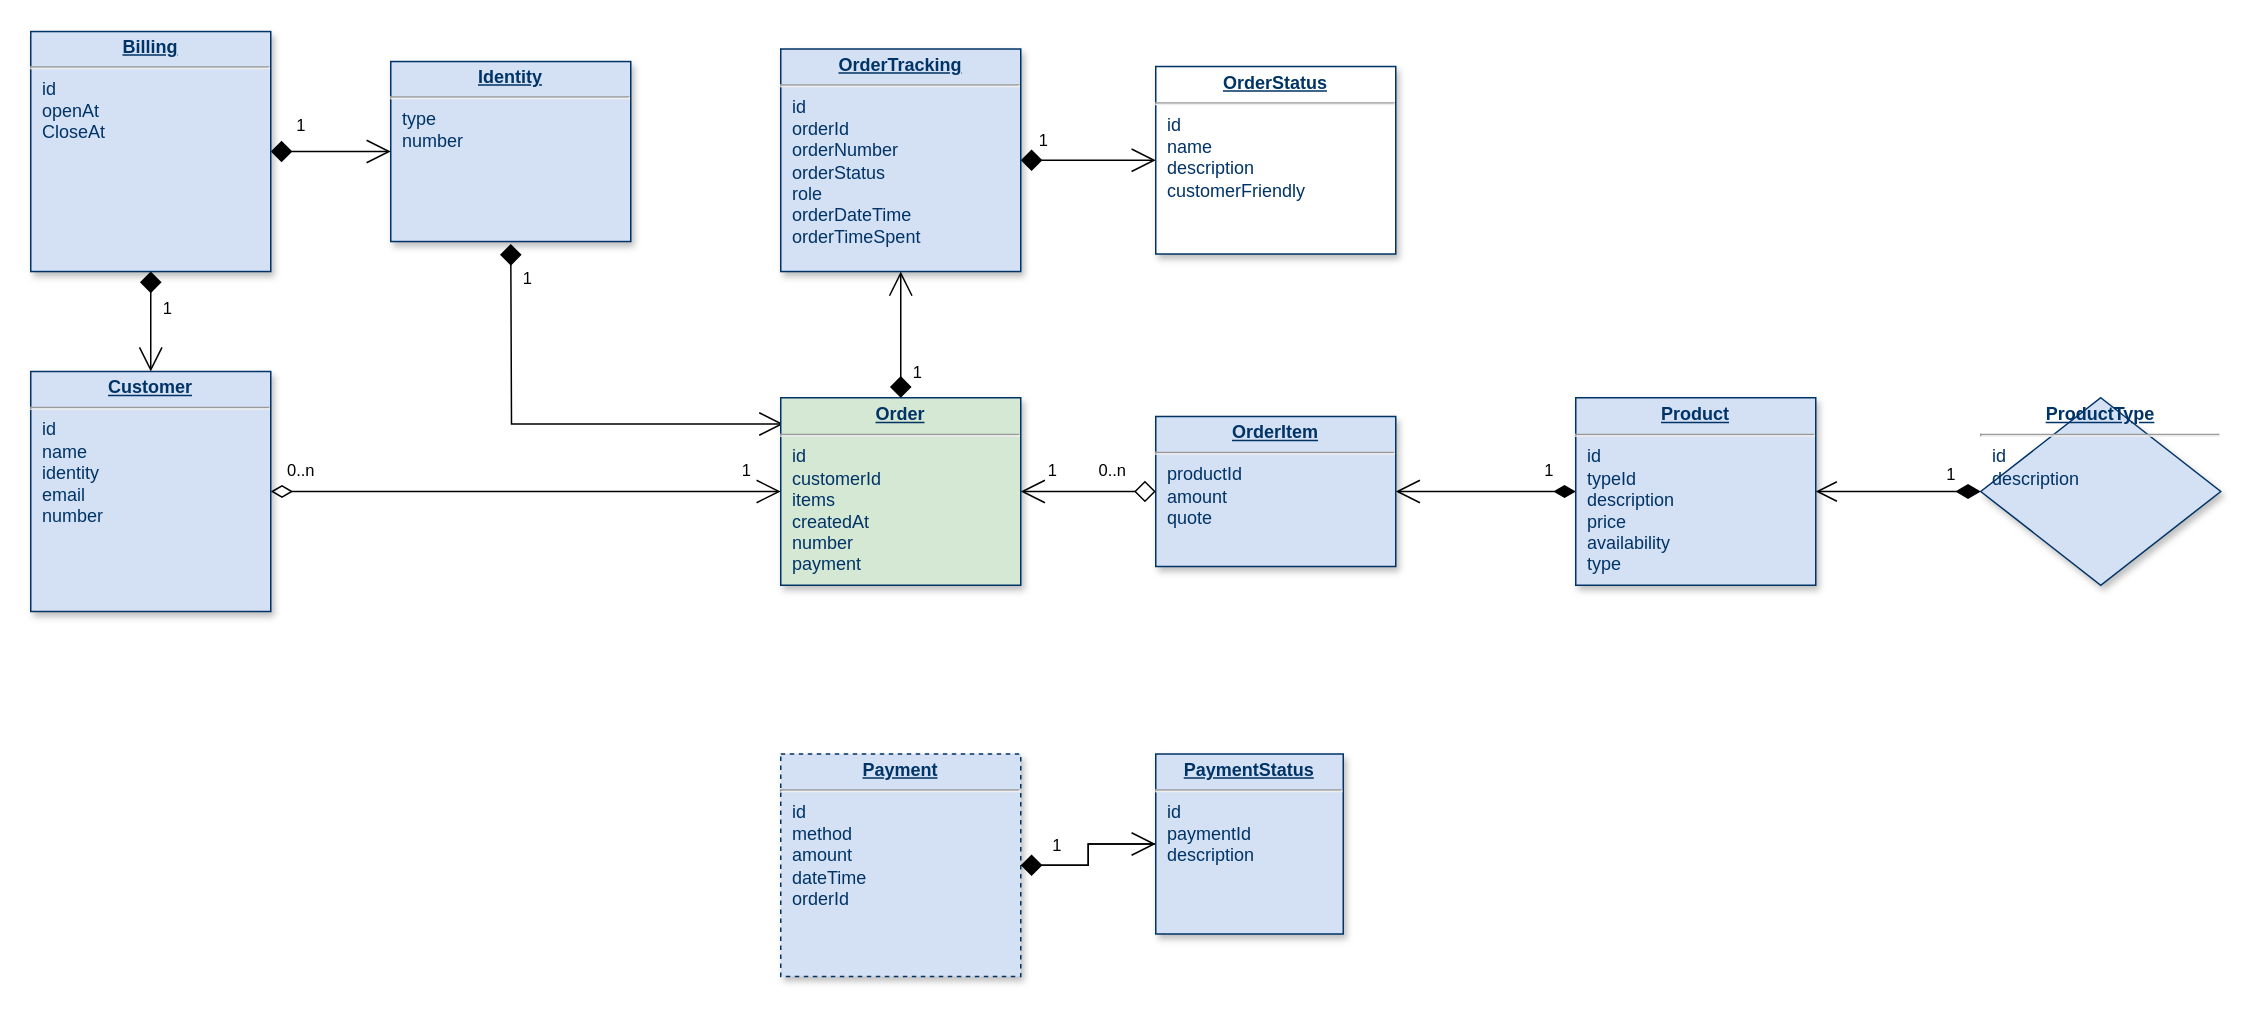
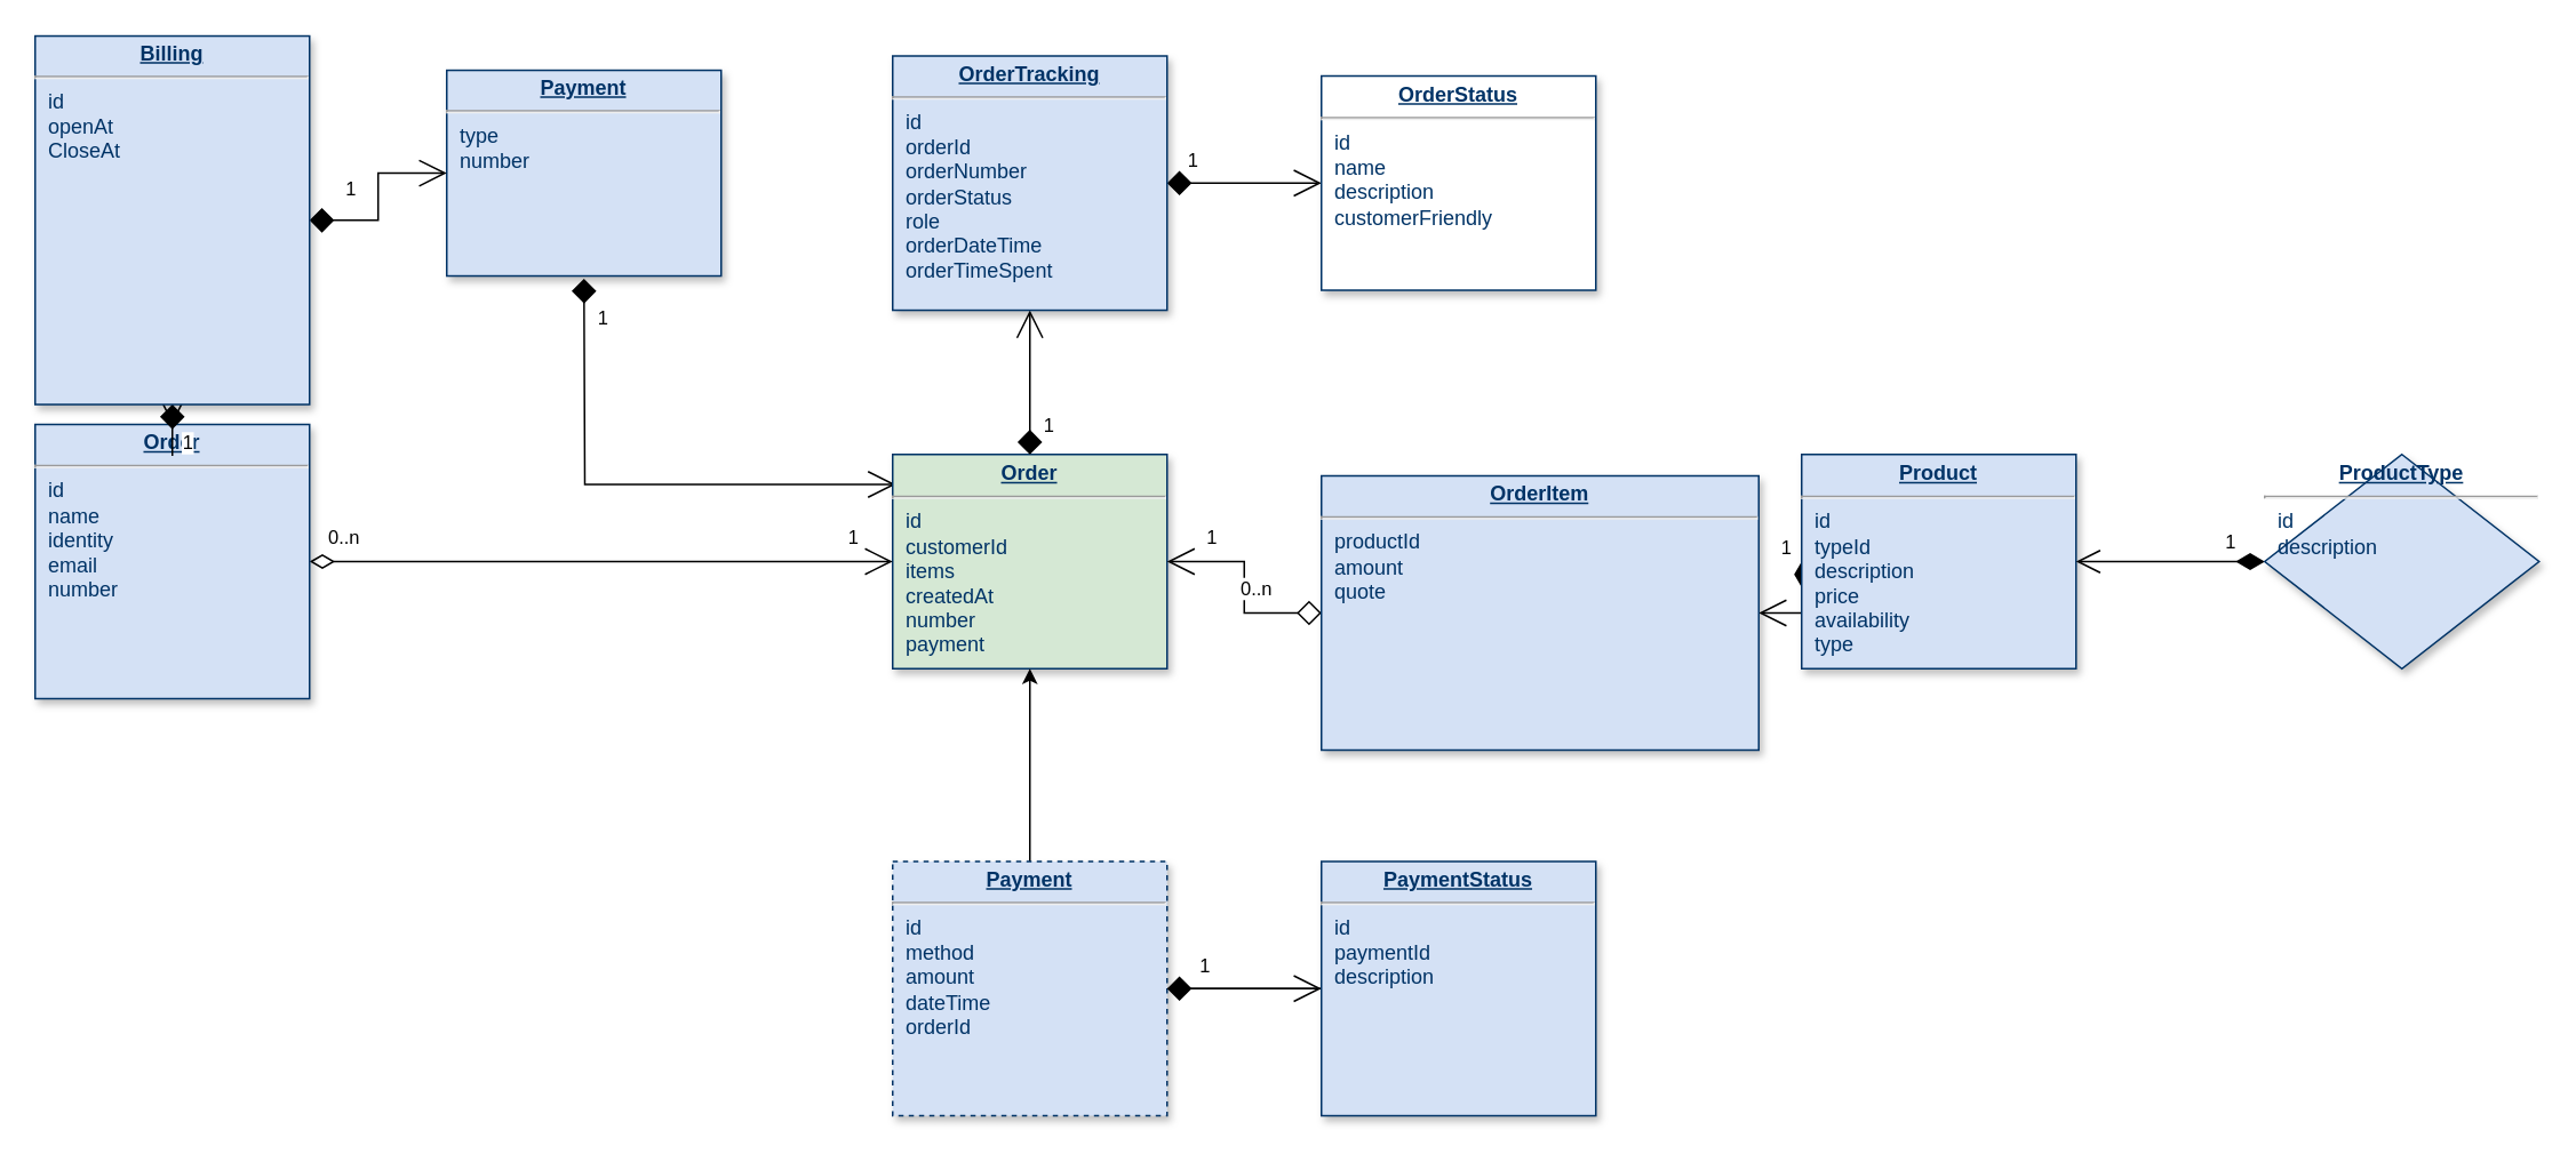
- <mxCell id="4" value="&lt;p style=&quot;margin: 0px; margin-top: 4px; text-align: center; text-decoration: underline;&quot;&gt;&lt;strong&gt;Identity&lt;/strong&gt;&lt;/p&gt;&lt;hr&gt;&lt;p style=&quot;margin: 0px; margin-left: 8px;&quot;&gt;type&lt;br&gt;number&lt;/p&gt;" style="verticalAlign=top;align=left;overflow=fill;fontSize=12;fontFamily=Helvetica;html=1;strokeColor=#003366;shadow=1;fillColor=#D4E1F5;fontColor=#003366" parent="1" vertex="1"><mxGeometry x="260" y="40.36" width="160" height="120" as="geometry" /></mxCell>
+ <mxCell id="4" value="&lt;p style=&quot;margin: 0px; margin-top: 4px; text-align: center; text-decoration: underline;&quot;&gt;&lt;strong&gt;Payment&lt;/strong&gt;&lt;/p&gt;&lt;hr&gt;&lt;p style=&quot;margin: 0px; margin-left: 8px;&quot;&gt;type&lt;br&gt;number&lt;/p&gt;" style="verticalAlign=top;align=left;overflow=fill;fontSize=12;fontFamily=Helvetica;html=1;strokeColor=#003366;shadow=1;fillColor=#D4E1F5;fontColor=#003366" parent="1" vertex="1"><mxGeometry x="260" y="40.36" width="160" height="120" as="geometry" /></mxCell>
- <mxCell id="20" value="&lt;p style=&quot;margin: 0px; margin-top: 4px; text-align: center; text-decoration: underline;&quot;&gt;&lt;b&gt;Billing&lt;/b&gt;&lt;/p&gt;&lt;hr&gt;&lt;p style=&quot;margin: 0px; margin-left: 8px;&quot;&gt;id&lt;/p&gt;&lt;p style=&quot;margin: 0px; margin-left: 8px;&quot;&gt;openAt&lt;/p&gt;&lt;p style=&quot;margin: 0px; margin-left: 8px;&quot;&gt;CloseAt&lt;/p&gt;" style="verticalAlign=top;align=left;overflow=fill;fontSize=12;fontFamily=Helvetica;html=1;strokeColor=#003366;shadow=1;fillColor=#D4E1F5;fontColor=#003366" parent="1" vertex="1"><mxGeometry x="20" y="20.36" width="160" height="160" as="geometry" /></mxCell>
+ <mxCell id="20" value="&lt;p style=&quot;margin: 0px; margin-top: 4px; text-align: center; text-decoration: underline;&quot;&gt;&lt;b&gt;Billing&lt;/b&gt;&lt;/p&gt;&lt;hr&gt;&lt;p style=&quot;margin: 0px; margin-left: 8px;&quot;&gt;id&lt;/p&gt;&lt;p style=&quot;margin: 0px; margin-left: 8px;&quot;&gt;openAt&lt;/p&gt;&lt;p style=&quot;margin: 0px; margin-left: 8px;&quot;&gt;CloseAt&lt;/p&gt;" style="verticalAlign=top;align=left;overflow=fill;fontSize=12;fontFamily=Helvetica;html=1;strokeColor=#003366;shadow=1;fillColor=#D4E1F5;fontColor=#003366" parent="1" vertex="1"><mxGeometry x="20" y="20.36" width="160" height="215" as="geometry" /></mxCell>
- <mxCell id="9" value="&lt;p style=&quot;margin: 0px; margin-top: 4px; text-align: center; text-decoration: underline;&quot;&gt;&lt;strong&gt;Customer&lt;/strong&gt;&lt;/p&gt;&lt;hr&gt;&lt;p style=&quot;margin: 0px; margin-left: 8px;&quot;&gt;id&lt;/p&gt;&lt;p style=&quot;margin: 0px; margin-left: 8px;&quot;&gt;name&lt;/p&gt;&lt;p style=&quot;margin: 0px; margin-left: 8px;&quot;&gt;identity&lt;/p&gt;&lt;p style=&quot;margin: 0px; margin-left: 8px;&quot;&gt;email&lt;/p&gt;&lt;p style=&quot;margin: 0px; margin-left: 8px;&quot;&gt;number&lt;/p&gt;" style="verticalAlign=top;align=left;overflow=fill;fontSize=12;fontFamily=Helvetica;html=1;strokeColor=#003366;shadow=1;fillColor=#D4E1F5;fontColor=#003366" parent="1" vertex="1"><mxGeometry x="20" y="247" width="160" height="160" as="geometry" /></mxCell>
+ <mxCell id="9" value="&lt;p style=&quot;margin: 0px; margin-top: 4px; text-align: center; text-decoration: underline;&quot;&gt;&lt;strong&gt;Order&lt;/strong&gt;&lt;/p&gt;&lt;hr&gt;&lt;p style=&quot;margin: 0px; margin-left: 8px;&quot;&gt;id&lt;/p&gt;&lt;p style=&quot;margin: 0px; margin-left: 8px;&quot;&gt;name&lt;/p&gt;&lt;p style=&quot;margin: 0px; margin-left: 8px;&quot;&gt;identity&lt;/p&gt;&lt;p style=&quot;margin: 0px; margin-left: 8px;&quot;&gt;email&lt;/p&gt;&lt;p style=&quot;margin: 0px; margin-left: 8px;&quot;&gt;number&lt;/p&gt;" style="verticalAlign=top;align=left;overflow=fill;fontSize=12;fontFamily=Helvetica;html=1;strokeColor=#003366;shadow=1;fillColor=#D4E1F5;fontColor=#003366" parent="1" vertex="1"><mxGeometry x="20" y="247" width="160" height="160" as="geometry" /></mxCell>
- <mxCell id="15" value="&lt;p style=&quot;margin: 0px; margin-top: 4px; text-align: center; text-decoration: underline;&quot;&gt;&lt;strong&gt;OrderItem&lt;/strong&gt;&lt;/p&gt;&lt;hr&gt;&lt;p style=&quot;margin: 0px; margin-left: 8px;&quot;&gt;productId&lt;/p&gt;&lt;p style=&quot;margin: 0px; margin-left: 8px;&quot;&gt;amount&lt;/p&gt;&lt;p style=&quot;margin: 0px; margin-left: 8px;&quot;&gt;quote&lt;/p&gt;" style="verticalAlign=top;align=left;overflow=fill;fontSize=12;fontFamily=Helvetica;html=1;strokeColor=#003366;shadow=1;fillColor=#D4E1F5;fontColor=#003366" parent="1" vertex="1"><mxGeometry x="770" y="277" width="160" height="100" as="geometry" /></mxCell>
+ <mxCell id="15" value="&lt;p style=&quot;margin: 0px; margin-top: 4px; text-align: center; text-decoration: underline;&quot;&gt;&lt;strong&gt;OrderItem&lt;/strong&gt;&lt;/p&gt;&lt;hr&gt;&lt;p style=&quot;margin: 0px; margin-left: 8px;&quot;&gt;productId&lt;/p&gt;&lt;p style=&quot;margin: 0px; margin-left: 8px;&quot;&gt;amount&lt;/p&gt;&lt;p style=&quot;margin: 0px; margin-left: 8px;&quot;&gt;quote&lt;/p&gt;" style="verticalAlign=top;align=left;overflow=fill;fontSize=12;fontFamily=Helvetica;html=1;strokeColor=#003366;shadow=1;fillColor=#D4E1F5;fontColor=#003366" parent="1" vertex="1"><mxGeometry x="770" y="277" width="255" height="160" as="geometry" /></mxCell>
+ <mxCell id="27" style="edgeStyle=orthogonalEdgeStyle;rounded=0;orthogonalLoop=1;jettySize=auto;html=1;entryX=0.5;entryY=1;entryDx=0;entryDy=0;" edge="1" parent="1" source="28" target="5"><mxGeometry relative="1" as="geometry" /></mxCell>
- <mxCell id="32" value="&lt;p style=&quot;margin: 0px; margin-top: 4px; text-align: center; text-decoration: underline;&quot;&gt;&lt;strong&gt;PaymentStatus&lt;/strong&gt;&lt;/p&gt;&lt;hr&gt;&lt;p style=&quot;margin: 0px; margin-left: 8px;&quot;&gt;id&lt;/p&gt;&lt;p style=&quot;margin: 0px; margin-left: 8px;&quot;&gt;paymentId&lt;/p&gt;&lt;p style=&quot;margin: 0px; margin-left: 8px;&quot;&gt;description&lt;/p&gt;" style="verticalAlign=top;align=left;overflow=fill;fontSize=12;fontFamily=Helvetica;html=1;strokeColor=#003366;shadow=1;fillColor=#D4E1F5;fontColor=#003366" vertex="1" parent="1"><mxGeometry x="770" y="502" width="125" height="120" as="geometry" /></mxCell>
+ <mxCell id="32" value="&lt;p style=&quot;margin: 0px; margin-top: 4px; text-align: center; text-decoration: underline;&quot;&gt;&lt;strong&gt;PaymentStatus&lt;/strong&gt;&lt;/p&gt;&lt;hr&gt;&lt;p style=&quot;margin: 0px; margin-left: 8px;&quot;&gt;id&lt;/p&gt;&lt;p style=&quot;margin: 0px; margin-left: 8px;&quot;&gt;paymentId&lt;/p&gt;&lt;p style=&quot;margin: 0px; margin-left: 8px;&quot;&gt;description&lt;/p&gt;" style="verticalAlign=top;align=left;overflow=fill;fontSize=12;fontFamily=Helvetica;html=1;strokeColor=#003366;shadow=1;fillColor=#D4E1F5;fontColor=#003366" vertex="1" parent="1"><mxGeometry x="770" y="502" width="160" height="148.36" as="geometry" /></mxCell>
